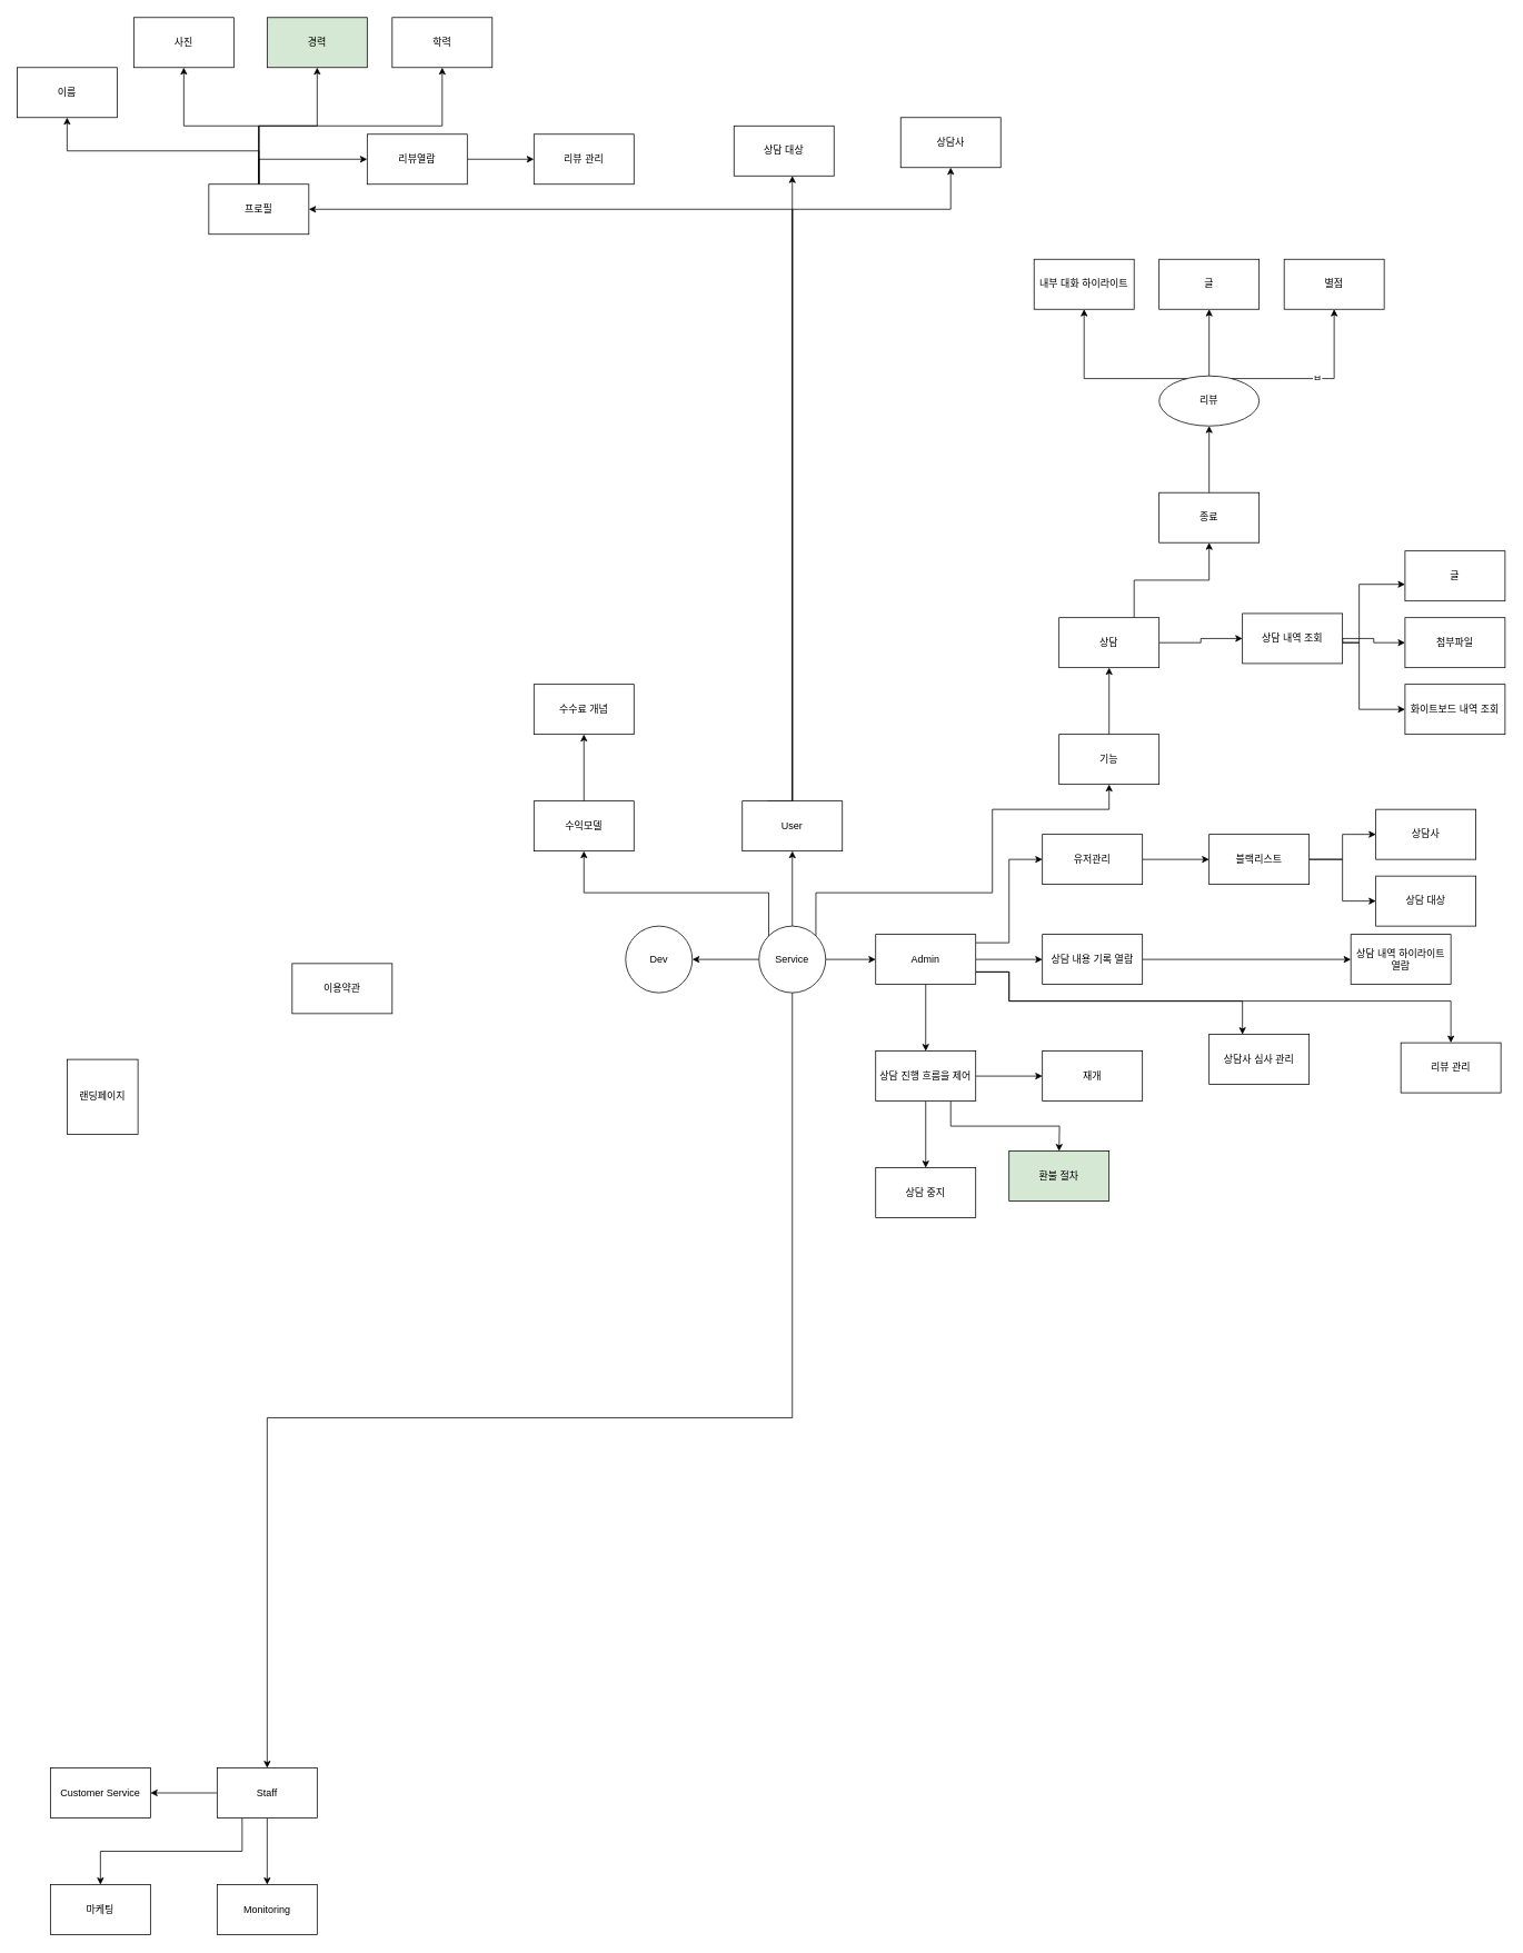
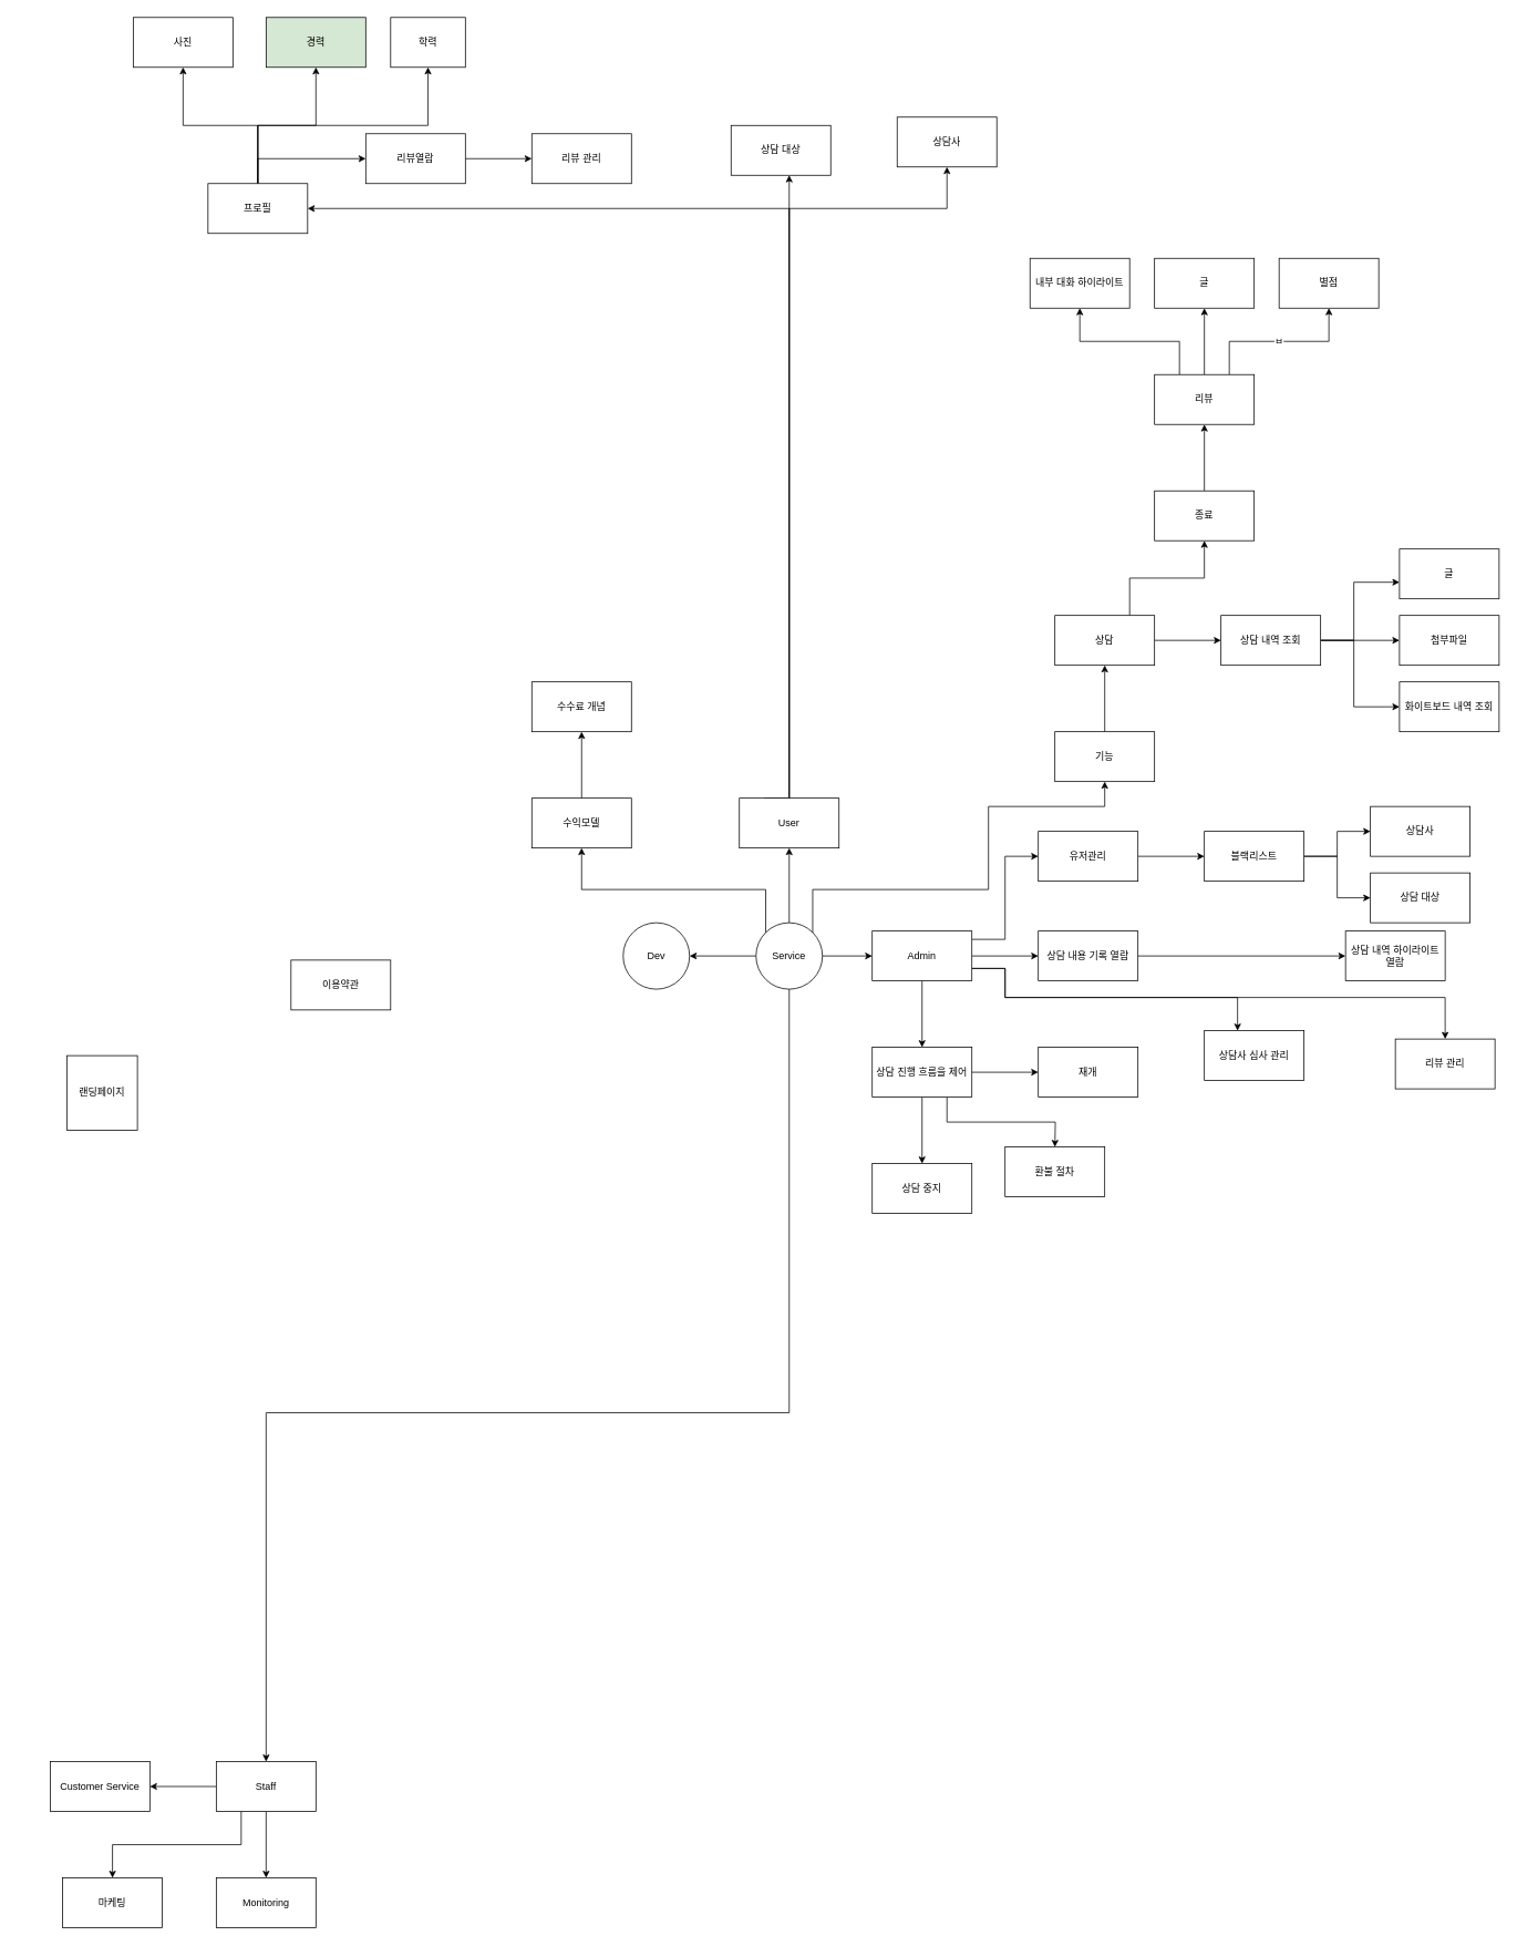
- <mxCell id="76" value="학력" style="whiteSpace=wrap;html=1;" vertex="1" parent="1"><mxGeometry x="470" y="20" width="120" height="60" as="geometry" /></mxCell>
+ <mxCell id="76" value="학력" style="whiteSpace=wrap;html=1;" vertex="1" parent="1"><mxGeometry x="470" y="20" width="90" height="60" as="geometry" /></mxCell>
- <mxCell id="73" value="이름" style="whiteSpace=wrap;html=1;" vertex="1" parent="1"><mxGeometry x="20" y="80" width="120" height="60" as="geometry" /></mxCell>
- <mxCell id="67" style="edgeStyle=orthogonalEdgeStyle;rounded=0;orthogonalLoop=1;jettySize=auto;html=1;exitX=0.5;exitY=0;exitDx=0;exitDy=0;" edge="1" parent="1" source="72" target="73"><mxGeometry relative="1" as="geometry" /></mxCell>
- <mxCell id="62" value="리뷰" style="ellipse;whiteSpace=wrap;html=1;" vertex="1" parent="1"><mxGeometry x="1390" y="450" width="120" height="60" as="geometry" /></mxCell>
+ <mxCell id="62" value="리뷰" style="whiteSpace=wrap;html=1;" vertex="1" parent="1"><mxGeometry x="1390" y="450" width="120" height="60" as="geometry" /></mxCell>
- <mxCell id="84" value="상담 내역 조회" style="whiteSpace=wrap;html=1;" vertex="1" parent="1"><mxGeometry x="1490" y="735" width="120" height="60" as="geometry" /></mxCell>
+ <mxCell id="84" value="상담 내역 조회" style="whiteSpace=wrap;html=1;" vertex="1" parent="1"><mxGeometry x="1470" y="740" width="120" height="60" as="geometry" /></mxCell>
- <mxCell id="39" value="환불 절차" style="whiteSpace=wrap;html=1;fillColor=#d5e8d4;" vertex="1" parent="1"><mxGeometry x="1210" y="1380" width="120" height="60" as="geometry" /></mxCell>
+ <mxCell id="39" value="환불 절차" style="whiteSpace=wrap;html=1;" vertex="1" parent="1"><mxGeometry x="1210" y="1380" width="120" height="60" as="geometry" /></mxCell>
- <mxCell id="50" value="마케팅" style="whiteSpace=wrap;html=1;" vertex="1" parent="1"><mxGeometry x="60" y="2260" width="120" height="60" as="geometry" /></mxCell>
+ <mxCell id="50" value="마케팅" style="whiteSpace=wrap;html=1;" vertex="1" parent="1"><mxGeometry x="75" y="2260" width="120" height="60" as="geometry" /></mxCell>
